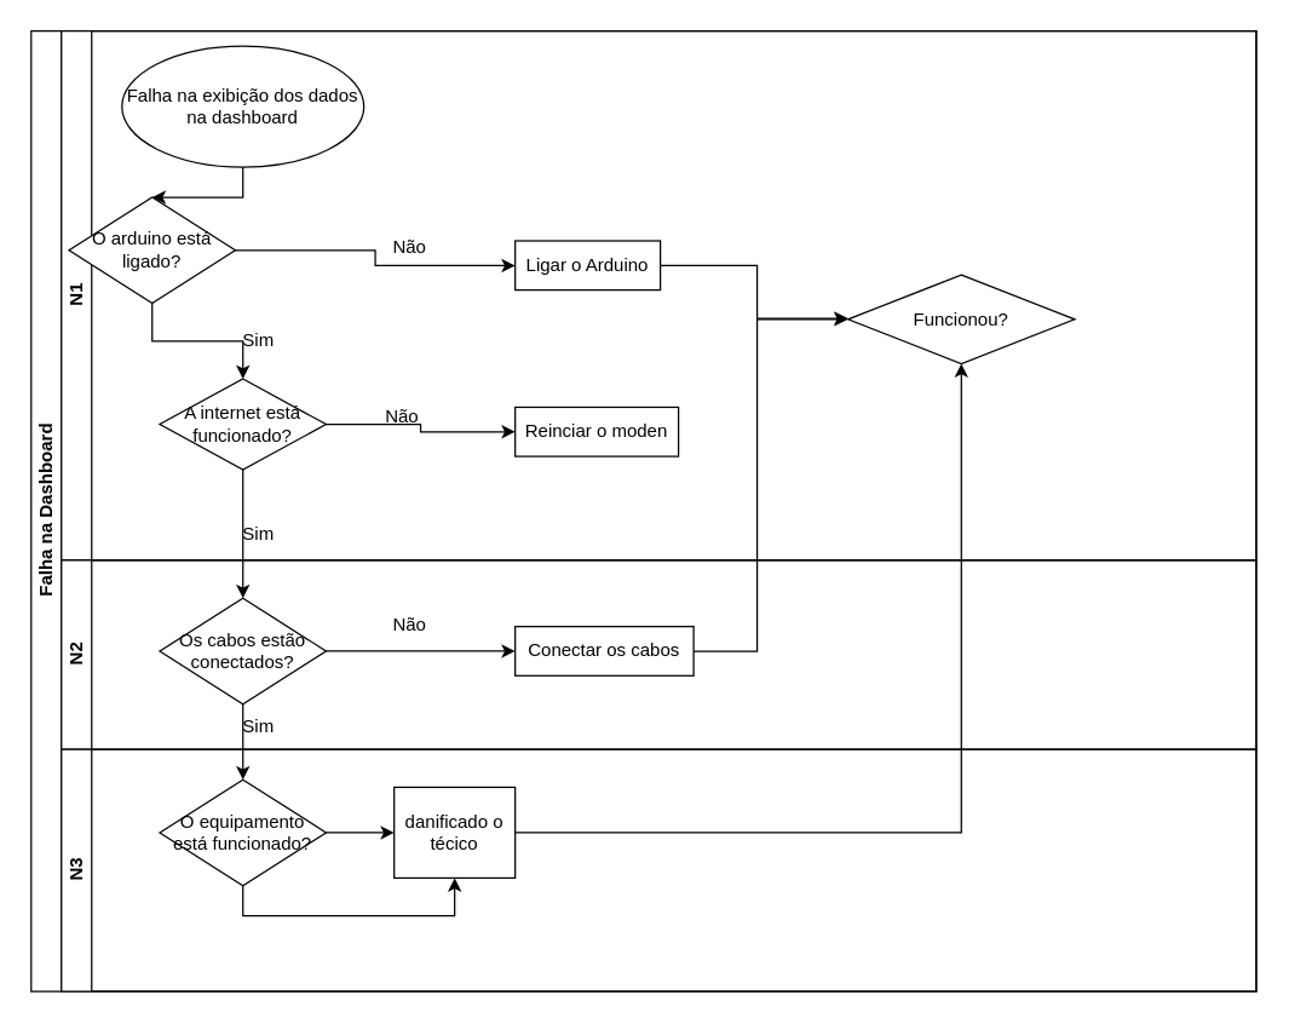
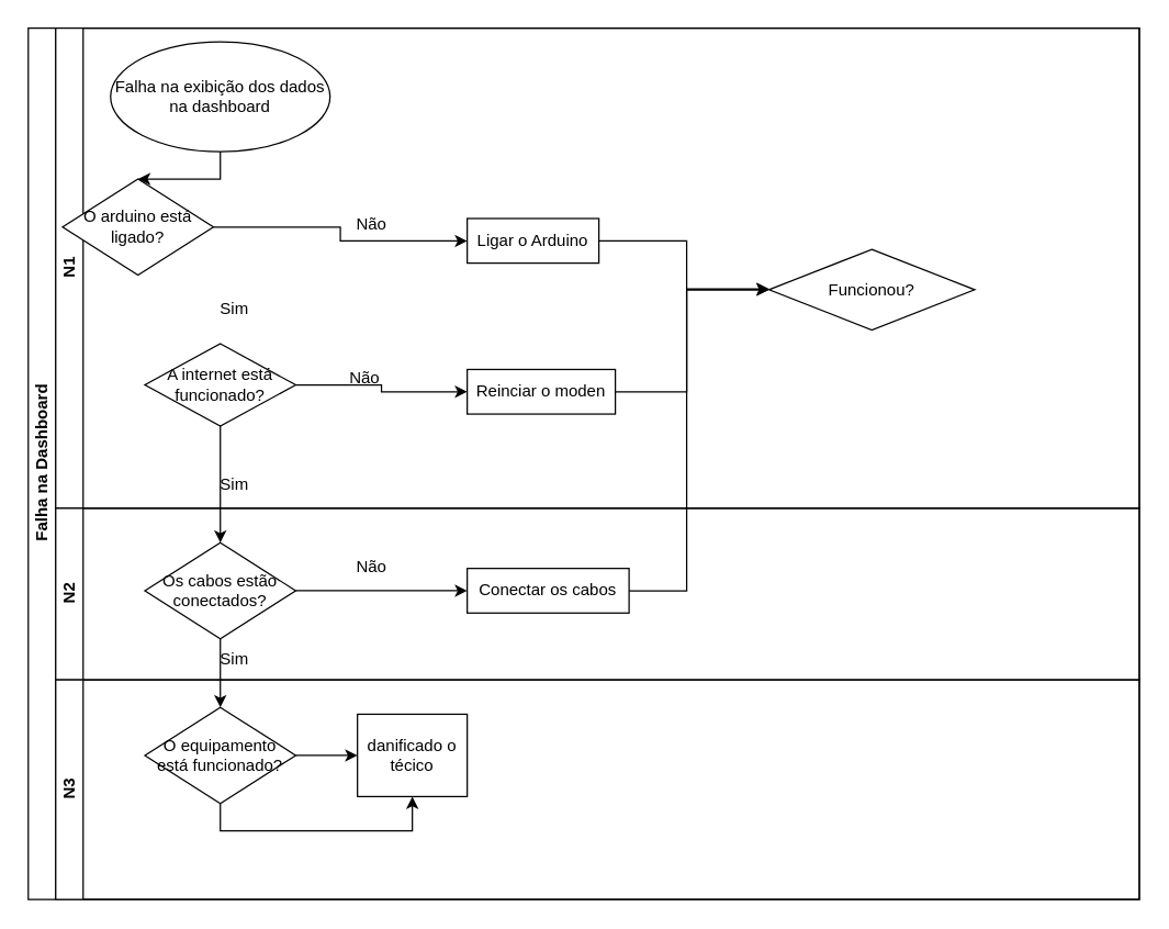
- <mxCell id="5" style="edgeStyle=orthogonalEdgeStyle;rounded=0;orthogonalLoop=1;jettySize=auto;html=1;exitX=0.5;exitY=1;exitDx=0;exitDy=0;entryX=0.5;entryY=0;entryDx=0;entryDy=0;" edge="1" parent="3" source="6" target="12"><mxGeometry relative="1" as="geometry" /></mxCell>
+ <mxCell id="13" style="edgeStyle=orthogonalEdgeStyle;rounded=0;orthogonalLoop=1;jettySize=auto;html=1;entryX=0;entryY=0.5;entryDx=0;entryDy=0;" edge="1" parent="3" source="14" target="15"><mxGeometry relative="1" as="geometry"><Array as="points"><mxPoint x="460" y="265" /><mxPoint x="460" y="191" /></Array></mxGeometry></mxCell>
- <mxCell id="31" value="" style="edgeStyle=orthogonalEdgeStyle;rounded=0;orthogonalLoop=1;jettySize=auto;html=1;endArrow=classic;endFill=1;" parent="2" source="27" target="15" edge="1"><mxGeometry relative="1" as="geometry" /></mxCell>
